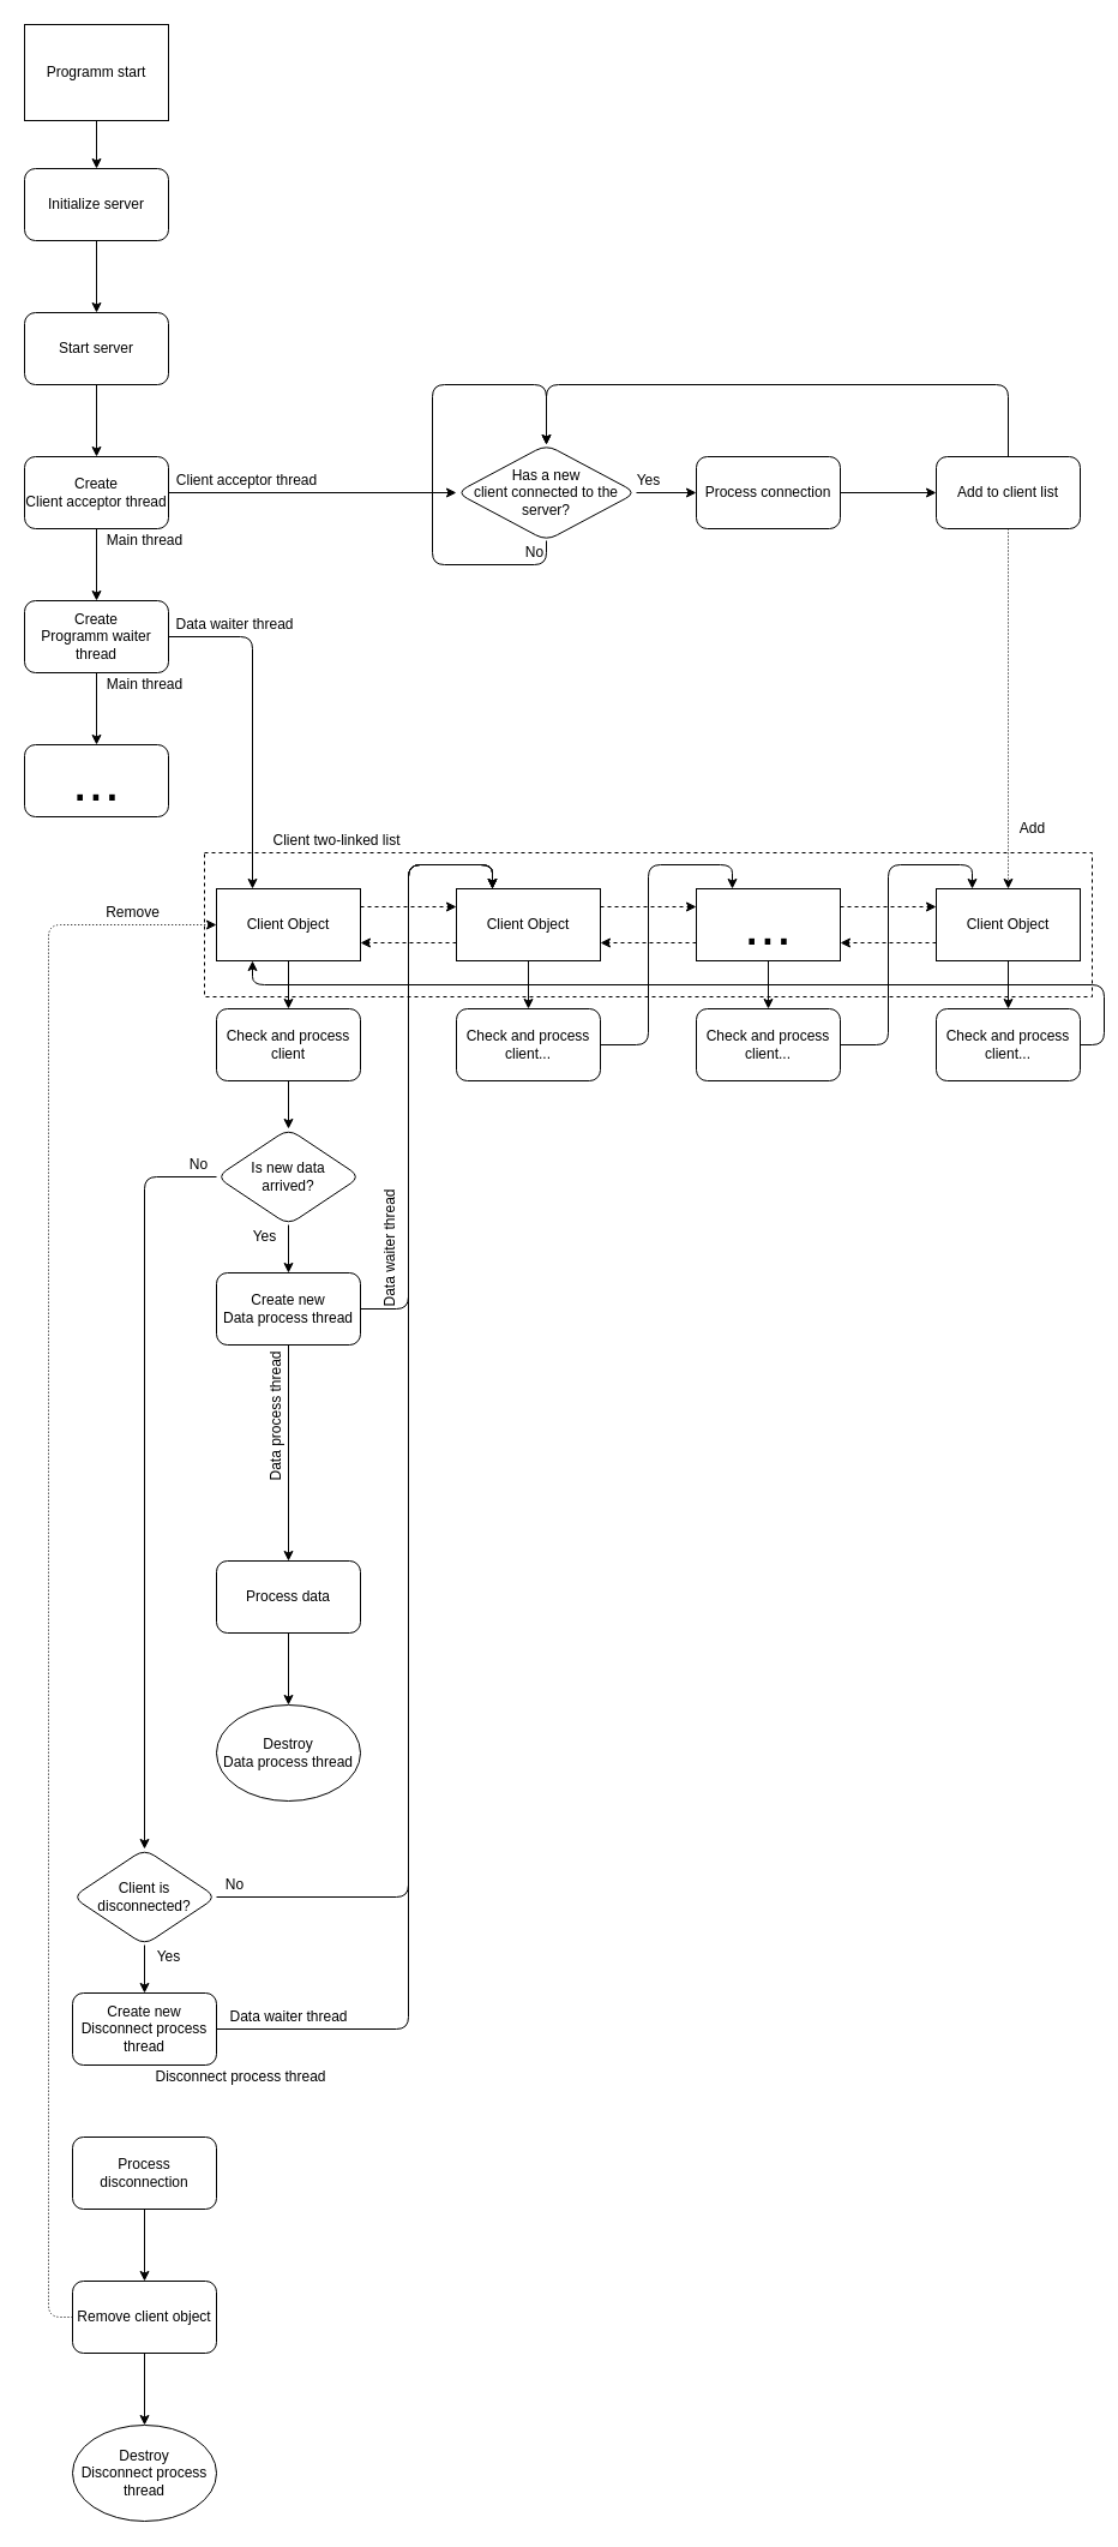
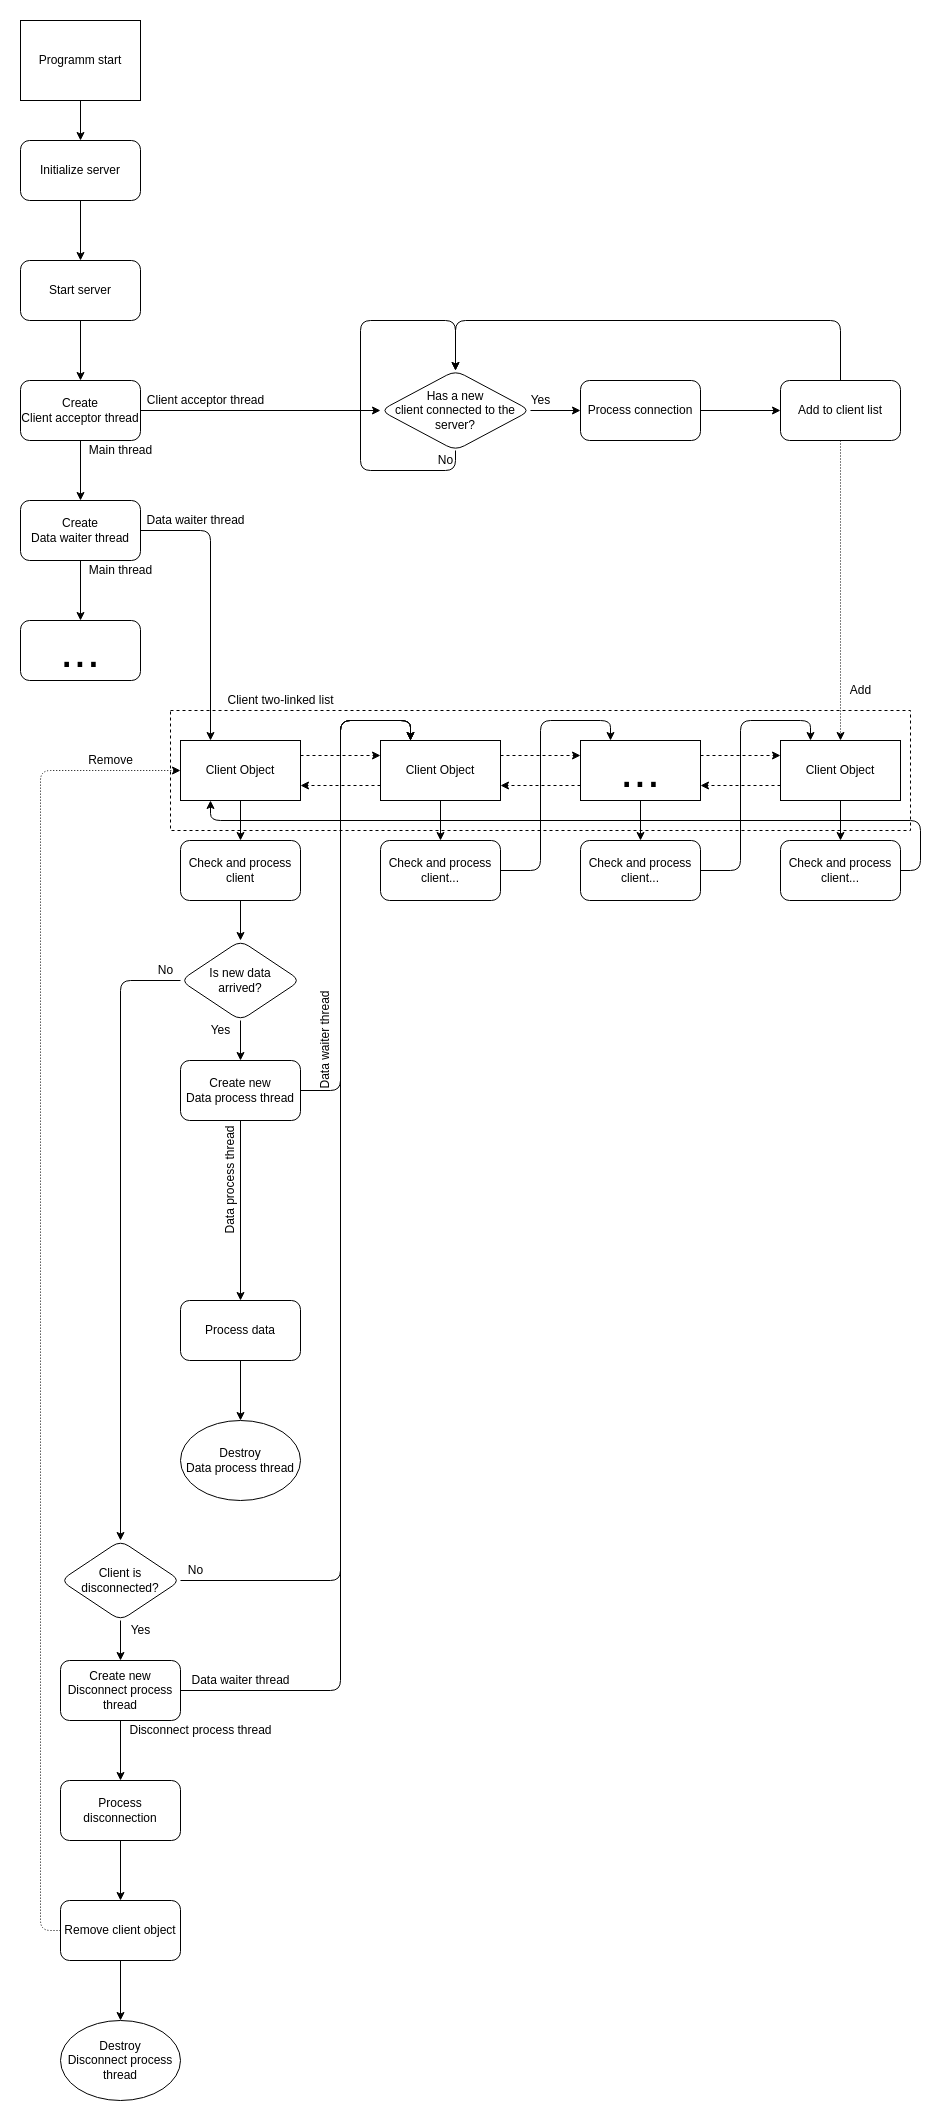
- <mxCell id="19" value="&lt;div&gt;Create&lt;br&gt;&lt;/div&gt;&lt;div&gt;Programm waiter thread&lt;/div&gt;" style="whiteSpace=wrap;html=1;fontSize=12;glass=0;sketch=0;rounded=1;" vertex="1" parent="1"><mxGeometry x="20" y="500" width="120" height="60" as="geometry" /></mxCell>
+ <mxCell id="19" value="&lt;div&gt;Create&lt;br&gt;&lt;/div&gt;&lt;div&gt;Data waiter thread&lt;/div&gt;" style="whiteSpace=wrap;html=1;fontSize=12;glass=0;sketch=0;rounded=1;" vertex="1" parent="1"><mxGeometry x="20" y="500" width="120" height="60" as="geometry" /></mxCell>
+ <mxCell id="59" value="" style="edgeStyle=orthogonalEdgeStyle;orthogonalLoop=1;jettySize=auto;html=1;fontSize=12;" edge="1" parent="1" source="61" target="55"><mxGeometry relative="1" as="geometry" /></mxCell>
